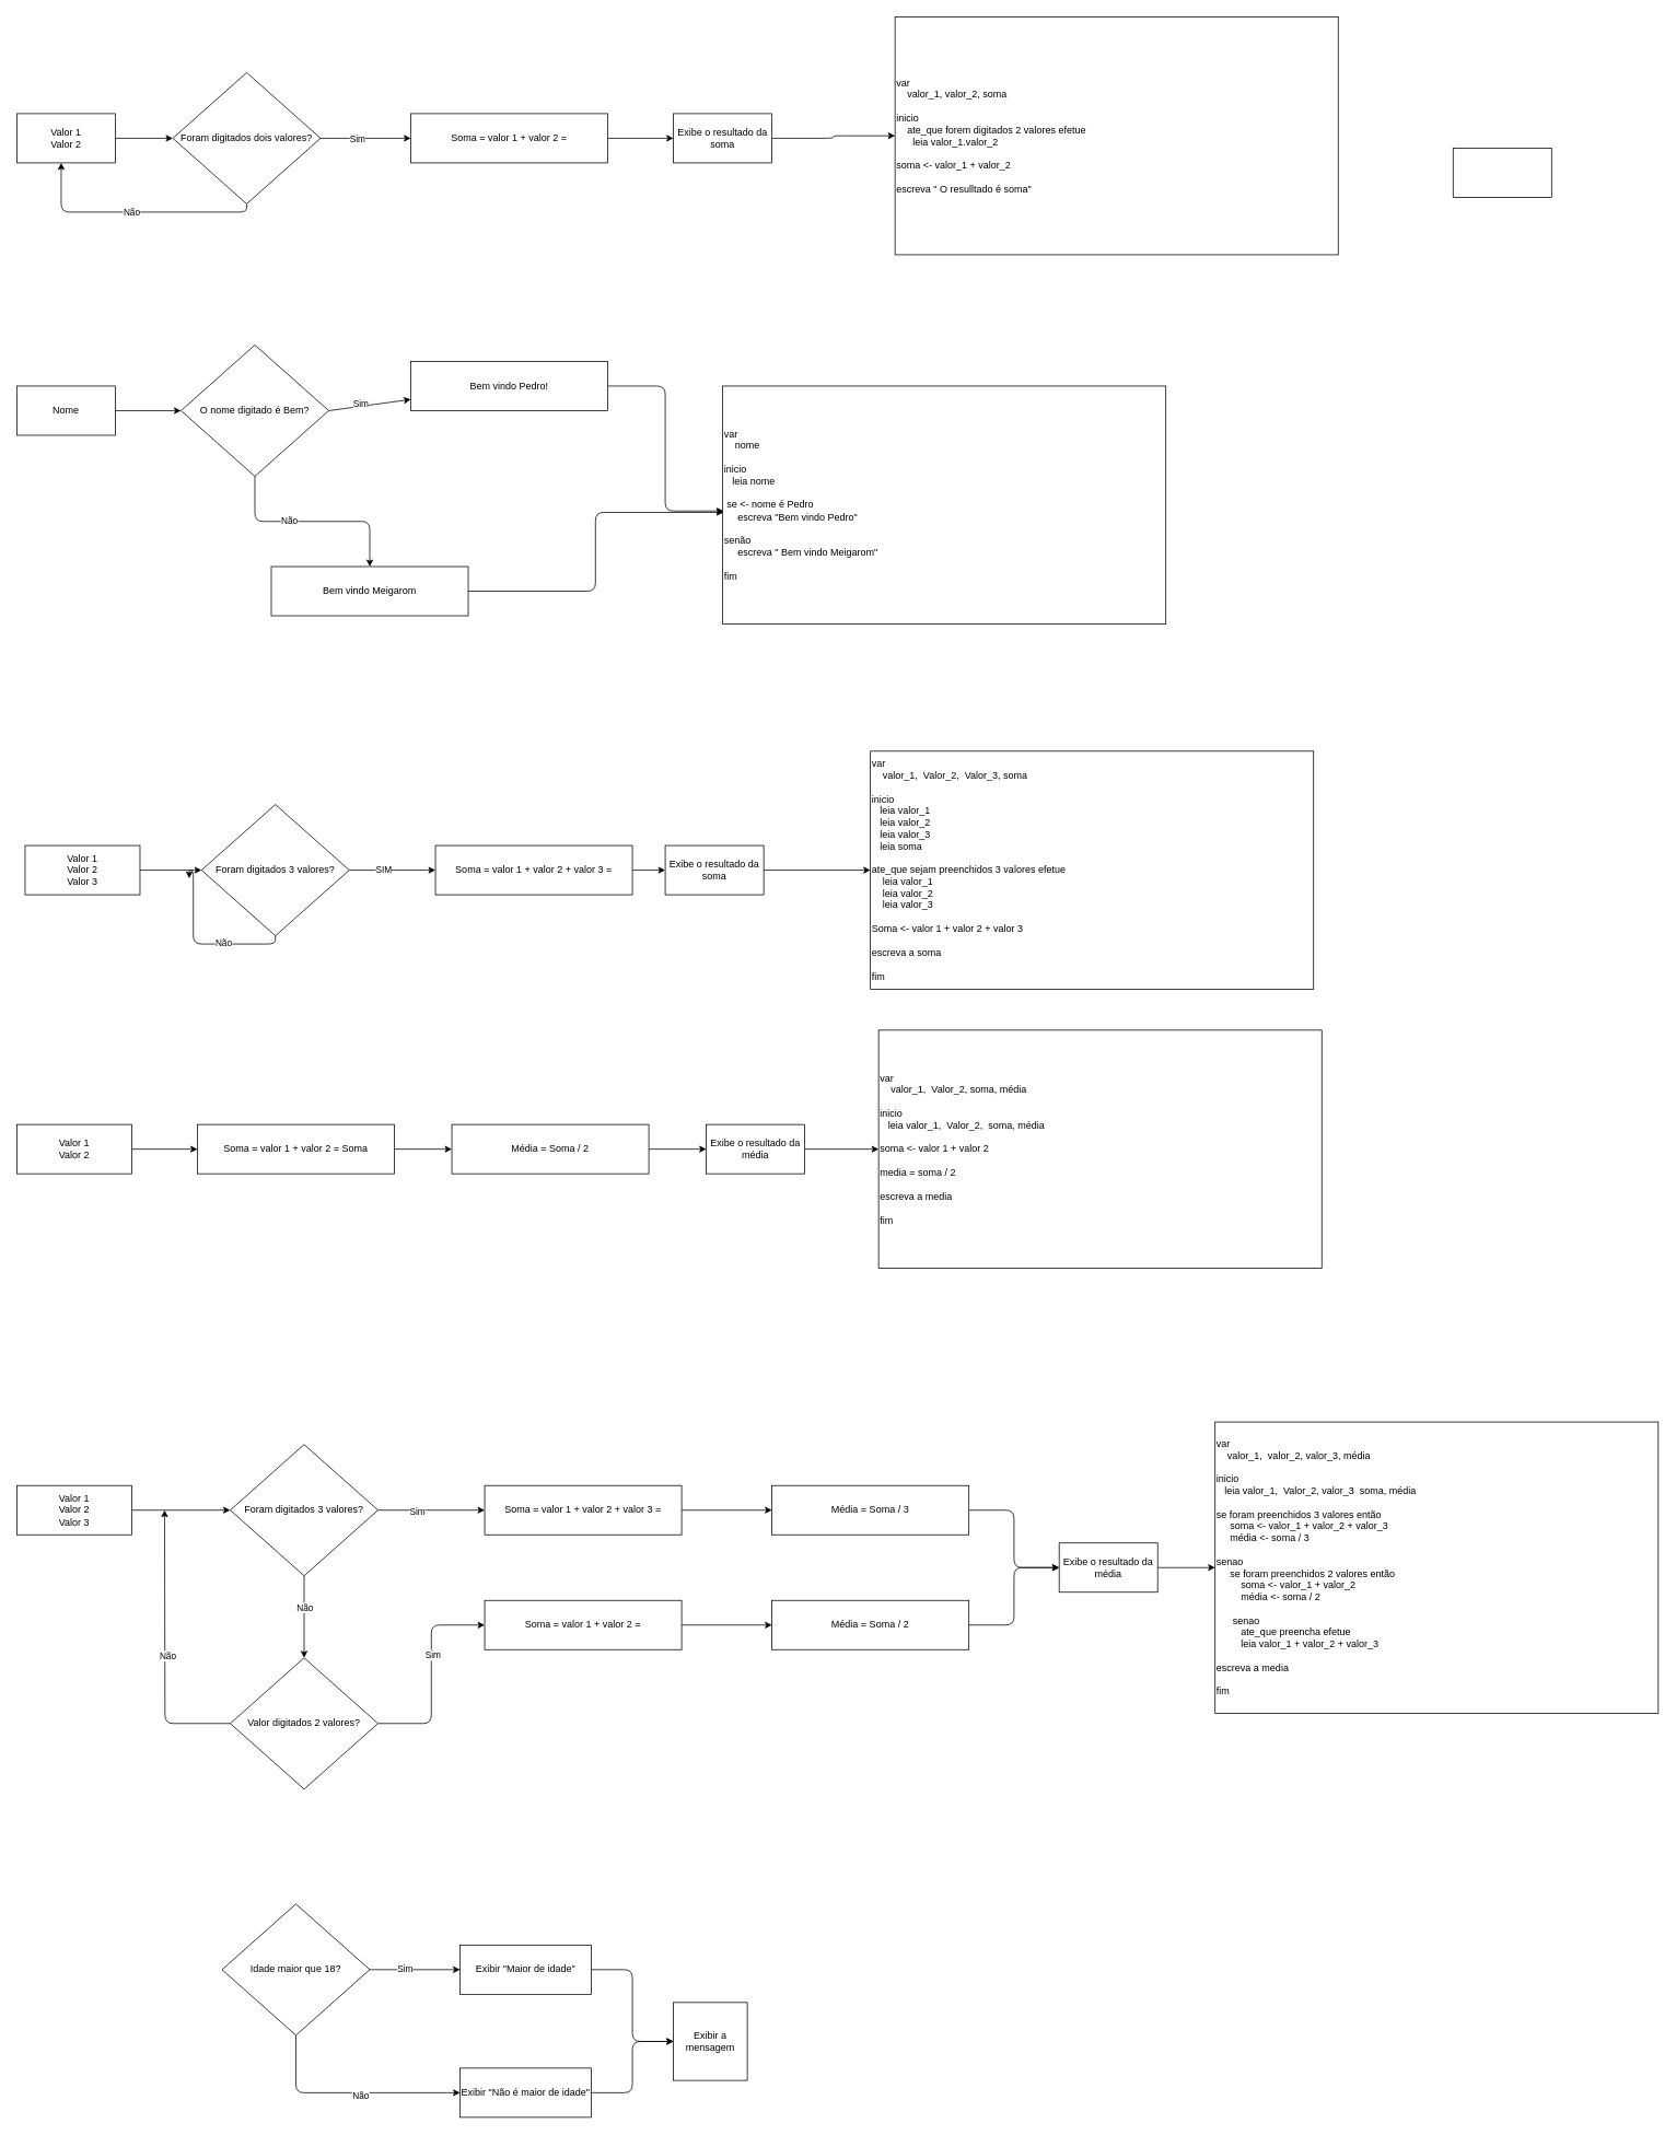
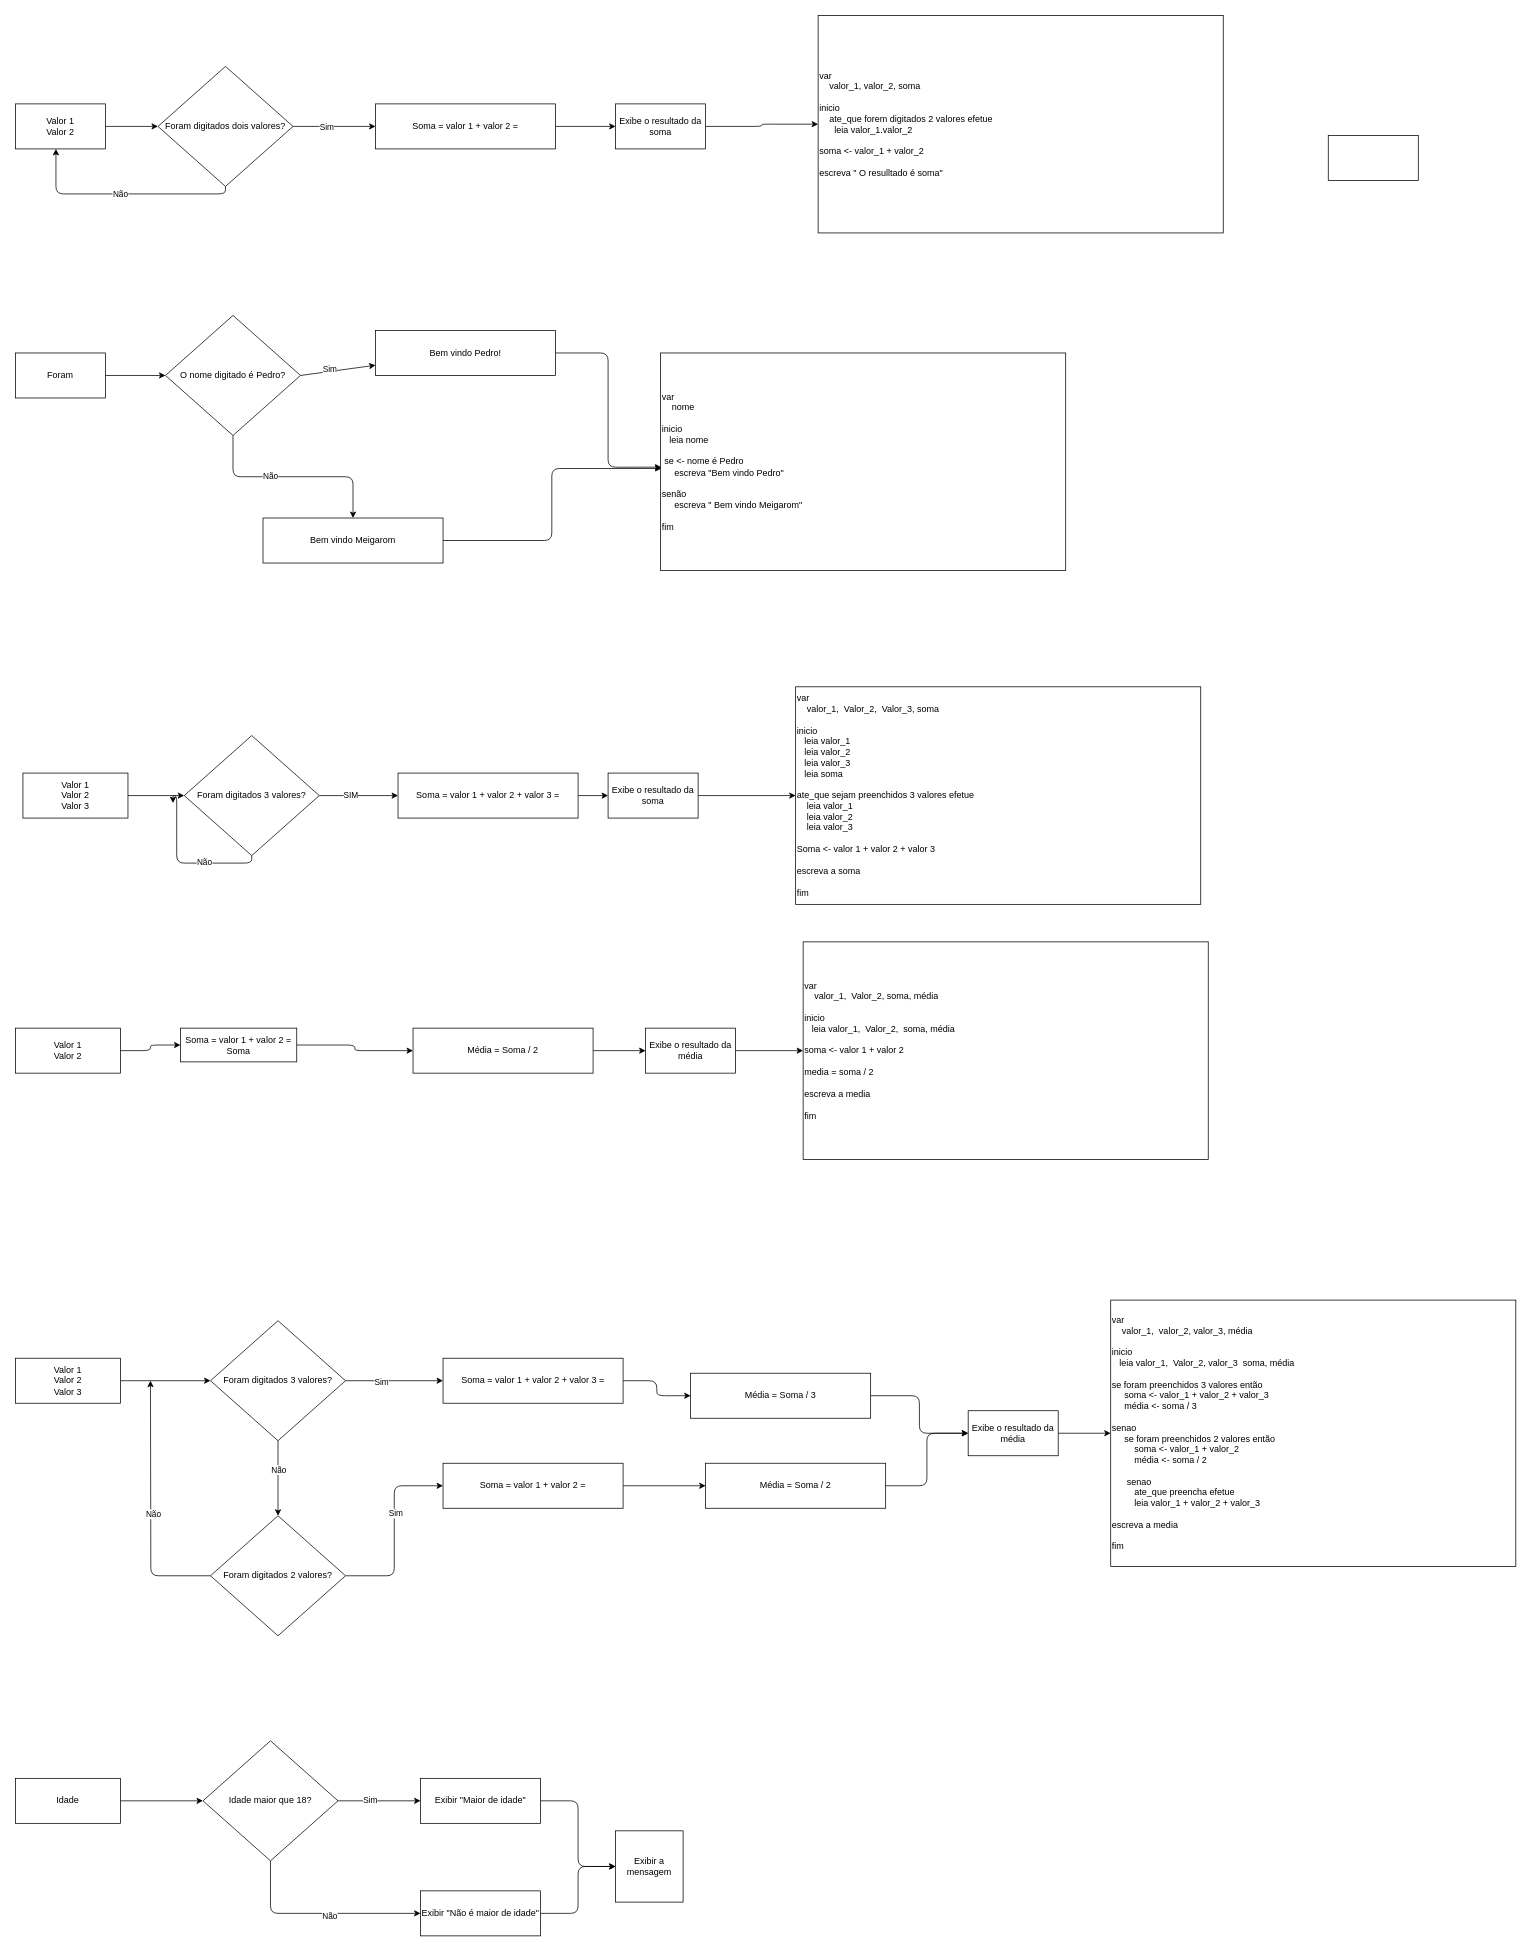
- <mxCell id="9" value="Nome" style="rounded=0;whiteSpace=wrap;html=1;" parent="1" vertex="1"><mxGeometry x="20" y="470" width="120" height="60" as="geometry" /></mxCell>
+ <mxCell id="9" value="Foram" style="rounded=0;whiteSpace=wrap;html=1;" parent="1" vertex="1"><mxGeometry x="20" y="470" width="120" height="60" as="geometry" /></mxCell>
- <mxCell id="14" value="O nome digitado é Bem?" style="rhombus;whiteSpace=wrap;html=1;" parent="1" vertex="1"><mxGeometry x="220" y="420" width="180" height="160" as="geometry" /></mxCell>
+ <mxCell id="14" value="O nome digitado é Pedro?" style="rhombus;whiteSpace=wrap;html=1;" parent="1" vertex="1"><mxGeometry x="220" y="420" width="180" height="160" as="geometry" /></mxCell>
- <mxCell id="18" value="Bem vindo Meigarom" style="rounded=0;whiteSpace=wrap;html=1;" parent="1" vertex="1"><mxGeometry x="330" y="690" width="240" height="60" as="geometry" /></mxCell>
+ <mxCell id="18" value="Bem vindo Meigarom" style="rounded=0;whiteSpace=wrap;html=1;" parent="1" vertex="1"><mxGeometry x="350" y="690" width="240" height="60" as="geometry" /></mxCell>
- <mxCell id="38" value="Soma = valor 1 + valor 2 = Soma" style="rounded=0;whiteSpace=wrap;html=1;" parent="1" vertex="1"><mxGeometry x="240" y="1370" width="240" height="60" as="geometry" /></mxCell>
+ <mxCell id="38" value="Soma = valor 1 + valor 2 = Soma" style="rounded=0;whiteSpace=wrap;html=1;" parent="1" vertex="1"><mxGeometry x="240" y="1370" width="155" height="45" as="geometry" /></mxCell>
- <mxCell id="60" value="Média = Soma / 3" style="rounded=0;whiteSpace=wrap;html=1;" parent="1" vertex="1"><mxGeometry x="940" y="1810" width="240" height="60" as="geometry" /></mxCell>
+ <mxCell id="60" value="Média = Soma / 3" style="rounded=0;whiteSpace=wrap;html=1;" parent="1" vertex="1"><mxGeometry x="920" y="1830" width="240" height="60" as="geometry" /></mxCell>
- <mxCell id="58" value="Valor digitados 2 valores?" style="rhombus;whiteSpace=wrap;html=1;" parent="1" vertex="1"><mxGeometry x="280" y="2020" width="180" height="160" as="geometry" /></mxCell>
+ <mxCell id="58" value="Foram digitados 2 valores?" style="rhombus;whiteSpace=wrap;html=1;" parent="1" vertex="1"><mxGeometry x="280" y="2020" width="180" height="160" as="geometry" /></mxCell>
+ <mxCell id="66" value="Idade" style="rounded=0;whiteSpace=wrap;html=1;" parent="1" vertex="1"><mxGeometry x="20" y="2370" width="140" height="60" as="geometry" /></mxCell>
+ <mxCell id="65" style="edgeStyle=orthogonalEdgeStyle;html=1;exitX=1;exitY=0.5;exitDx=0;exitDy=0;" parent="1" source="66" target="71" edge="1"><mxGeometry relative="1" as="geometry" /></mxCell>
